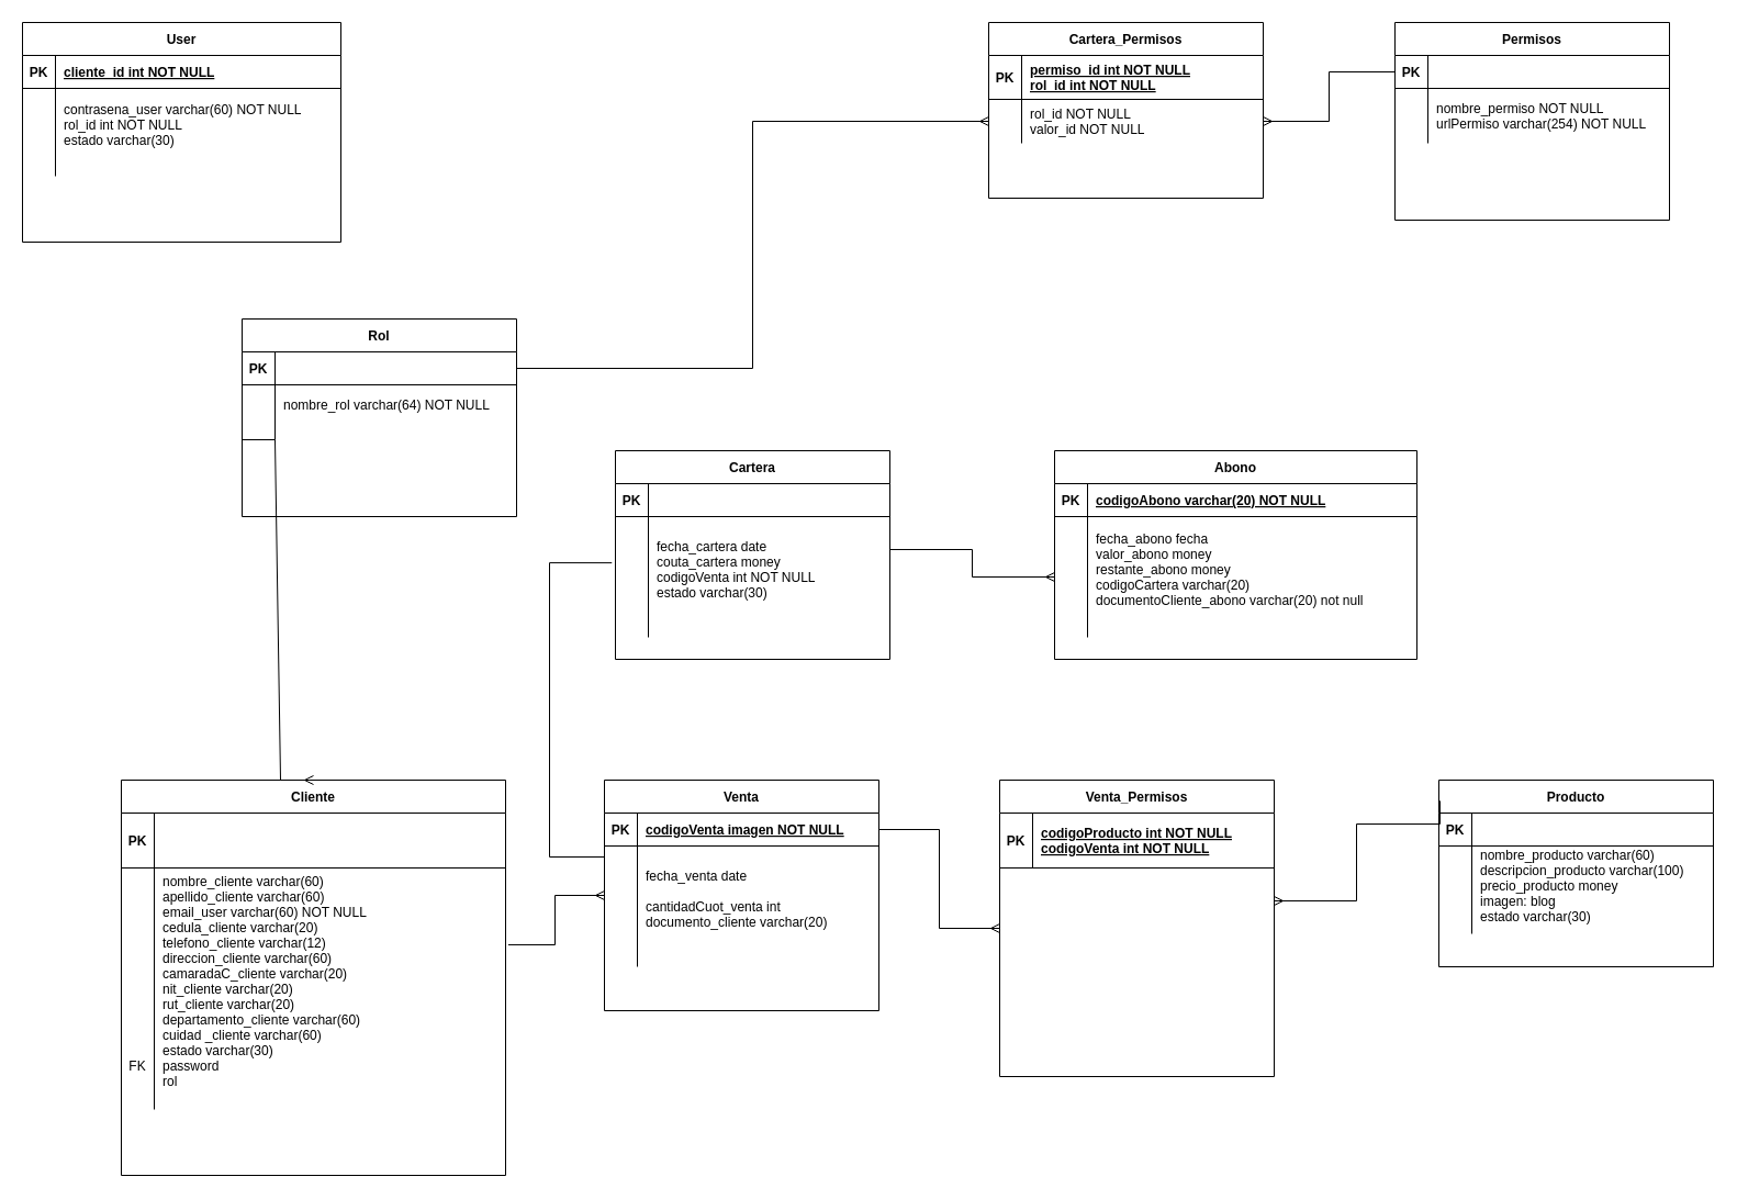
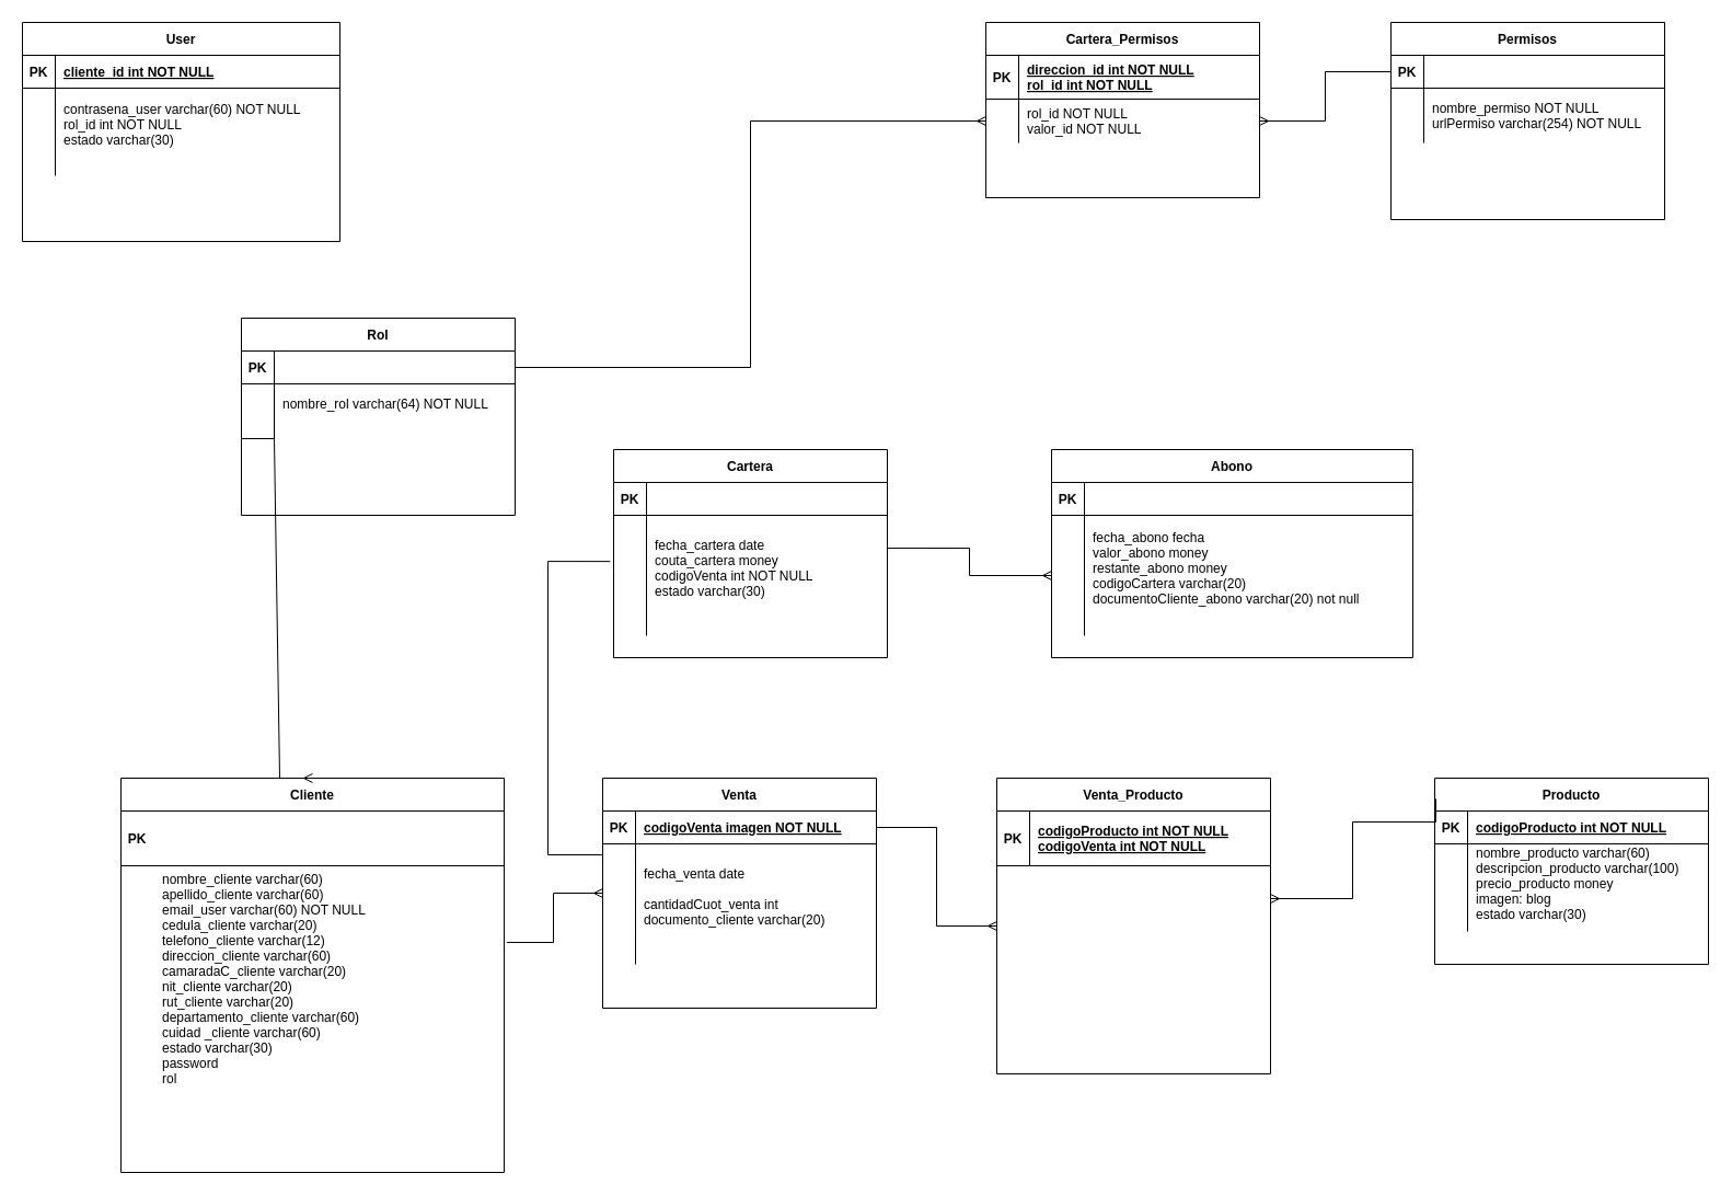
- <mxCell id="18" value="permiso_id int NOT NULL &#10;rol_id int NOT NULL" style="shape=partialRectangle;overflow=hidden;connectable=0;fillColor=none;top=0;left=0;bottom=0;right=0;align=left;spacingLeft=6;fontStyle=5;" parent="16" vertex="1"><mxGeometry x="30" width="220" height="40" as="geometry"><mxRectangle width="220" height="40" as="alternateBounds" /></mxGeometry></mxCell>
+ <mxCell id="18" value="direccion_id int NOT NULL &#10;rol_id int NOT NULL" style="shape=partialRectangle;overflow=hidden;connectable=0;fillColor=none;top=0;left=0;bottom=0;right=0;align=left;spacingLeft=6;fontStyle=5;" parent="16" vertex="1"><mxGeometry x="30" width="220" height="40" as="geometry"><mxRectangle width="220" height="40" as="alternateBounds" /></mxGeometry></mxCell>
- <mxCell id="63" value="codigoAbono varchar(20) NOT NULL " style="shape=partialRectangle;overflow=hidden;connectable=0;fillColor=none;top=0;left=0;bottom=0;right=0;align=left;spacingLeft=6;fontStyle=5;" parent="61" vertex="1"><mxGeometry x="30" width="300" height="30" as="geometry"><mxRectangle width="300" height="30" as="alternateBounds" /></mxGeometry></mxCell>
- <mxCell id="52" value="Venta_Permisos" style="shape=table;startSize=30;container=1;collapsible=1;childLayout=tableLayout;fixedRows=1;rowLines=0;fontStyle=1;align=center;resizeLast=1;" parent="1" vertex="1"><mxGeometry x="910" y="710" width="250" height="270" as="geometry" /></mxCell>
+ <mxCell id="52" value="Venta_Producto" style="shape=table;startSize=30;container=1;collapsible=1;childLayout=tableLayout;fixedRows=1;rowLines=0;fontStyle=1;align=center;resizeLast=1;" parent="1" vertex="1"><mxGeometry x="910" y="710" width="250" height="270" as="geometry" /></mxCell>
+ <mxCell id="37" value="codigoProducto int NOT NULL " style="shape=partialRectangle;overflow=hidden;connectable=0;fillColor=none;top=0;left=0;bottom=0;right=0;align=left;spacingLeft=6;fontStyle=5;" parent="35" vertex="1"><mxGeometry x="30" width="220" height="30" as="geometry"><mxRectangle width="220" height="30" as="alternateBounds" /></mxGeometry></mxCell>
- <mxCell id="32" value="&#10;&#10;&#10;&#10;&#10;&#10;&#10;&#10;&#10;&#10;&#10;FK&#10;" style="shape=partialRectangle;overflow=hidden;connectable=0;fillColor=none;top=0;left=0;bottom=0;right=0;" parent="31" vertex="1"><mxGeometry width="30" height="220" as="geometry"><mxRectangle width="30" height="220" as="alternateBounds" /></mxGeometry></mxCell>
